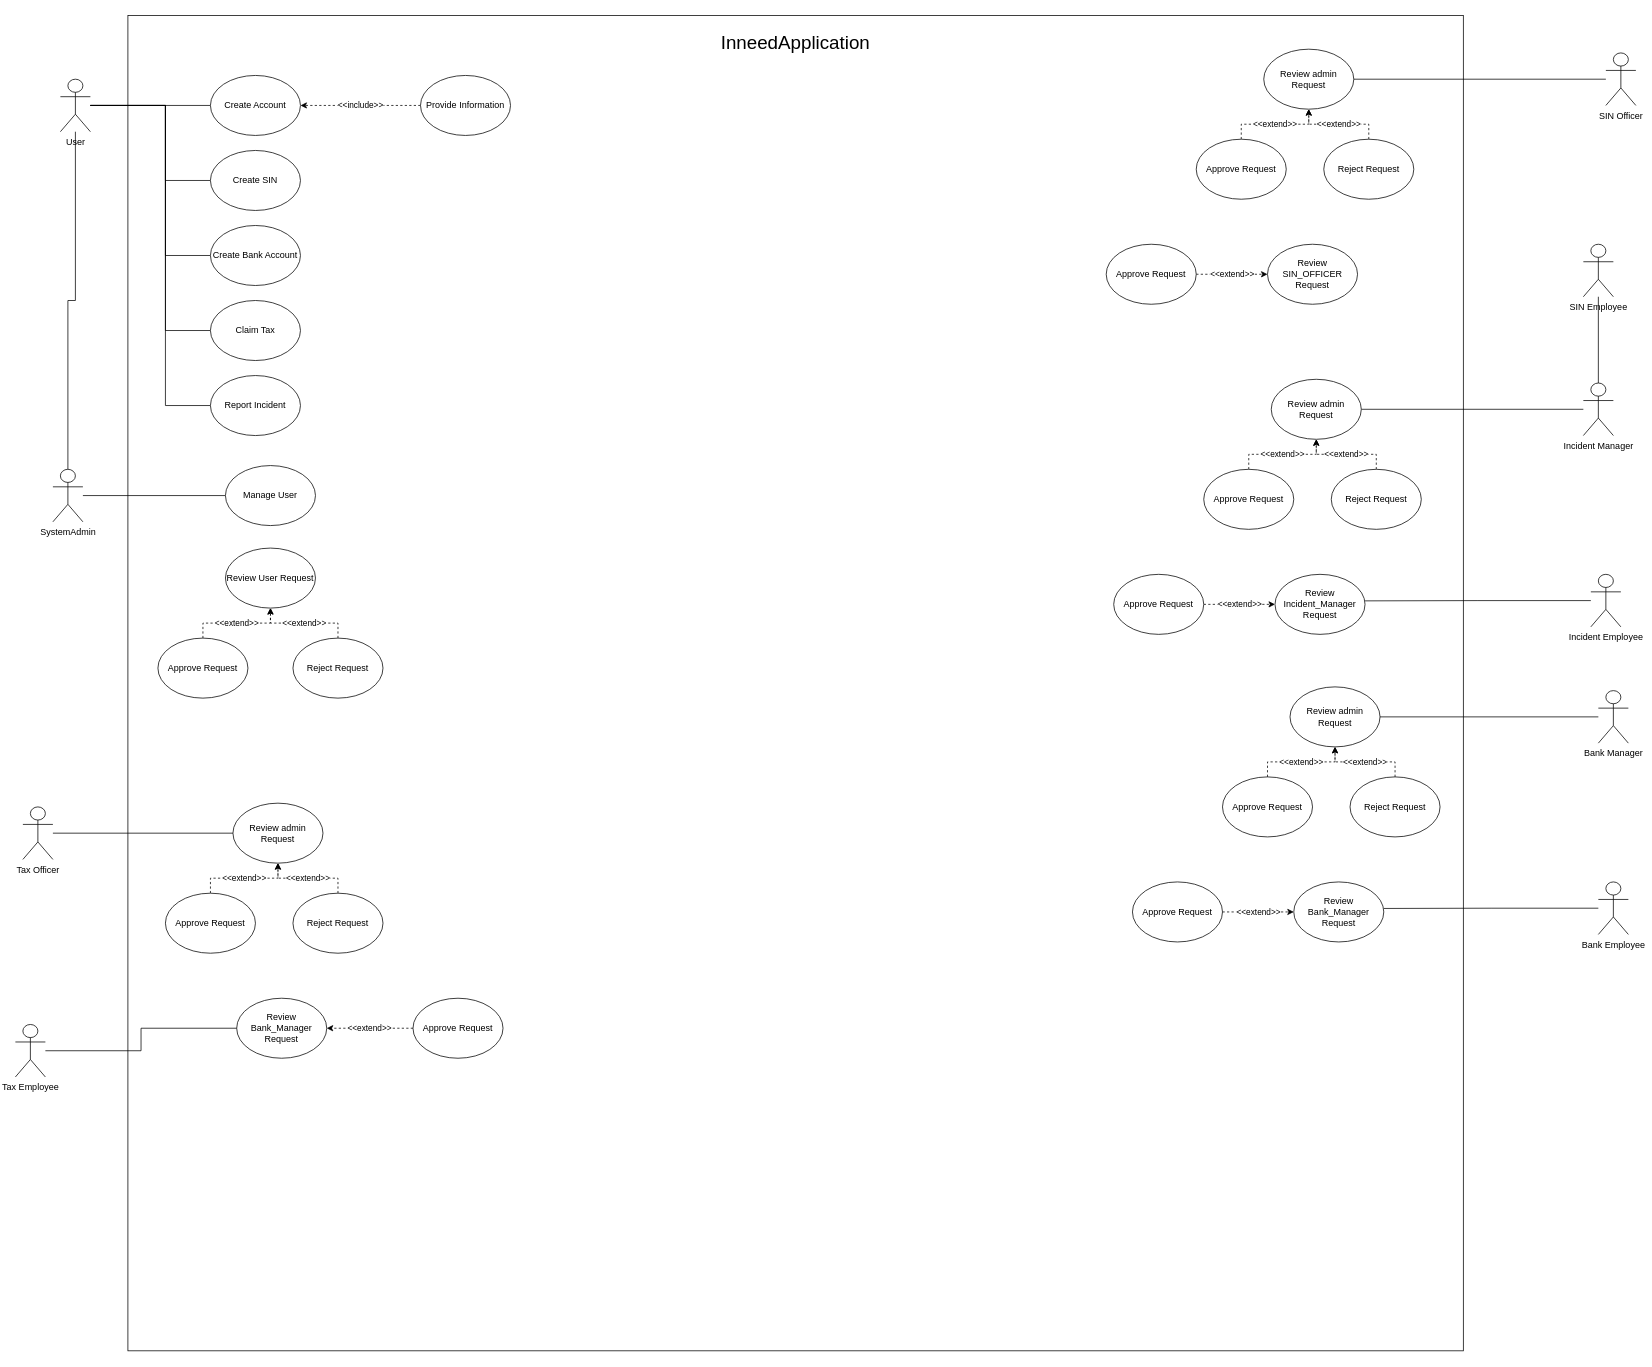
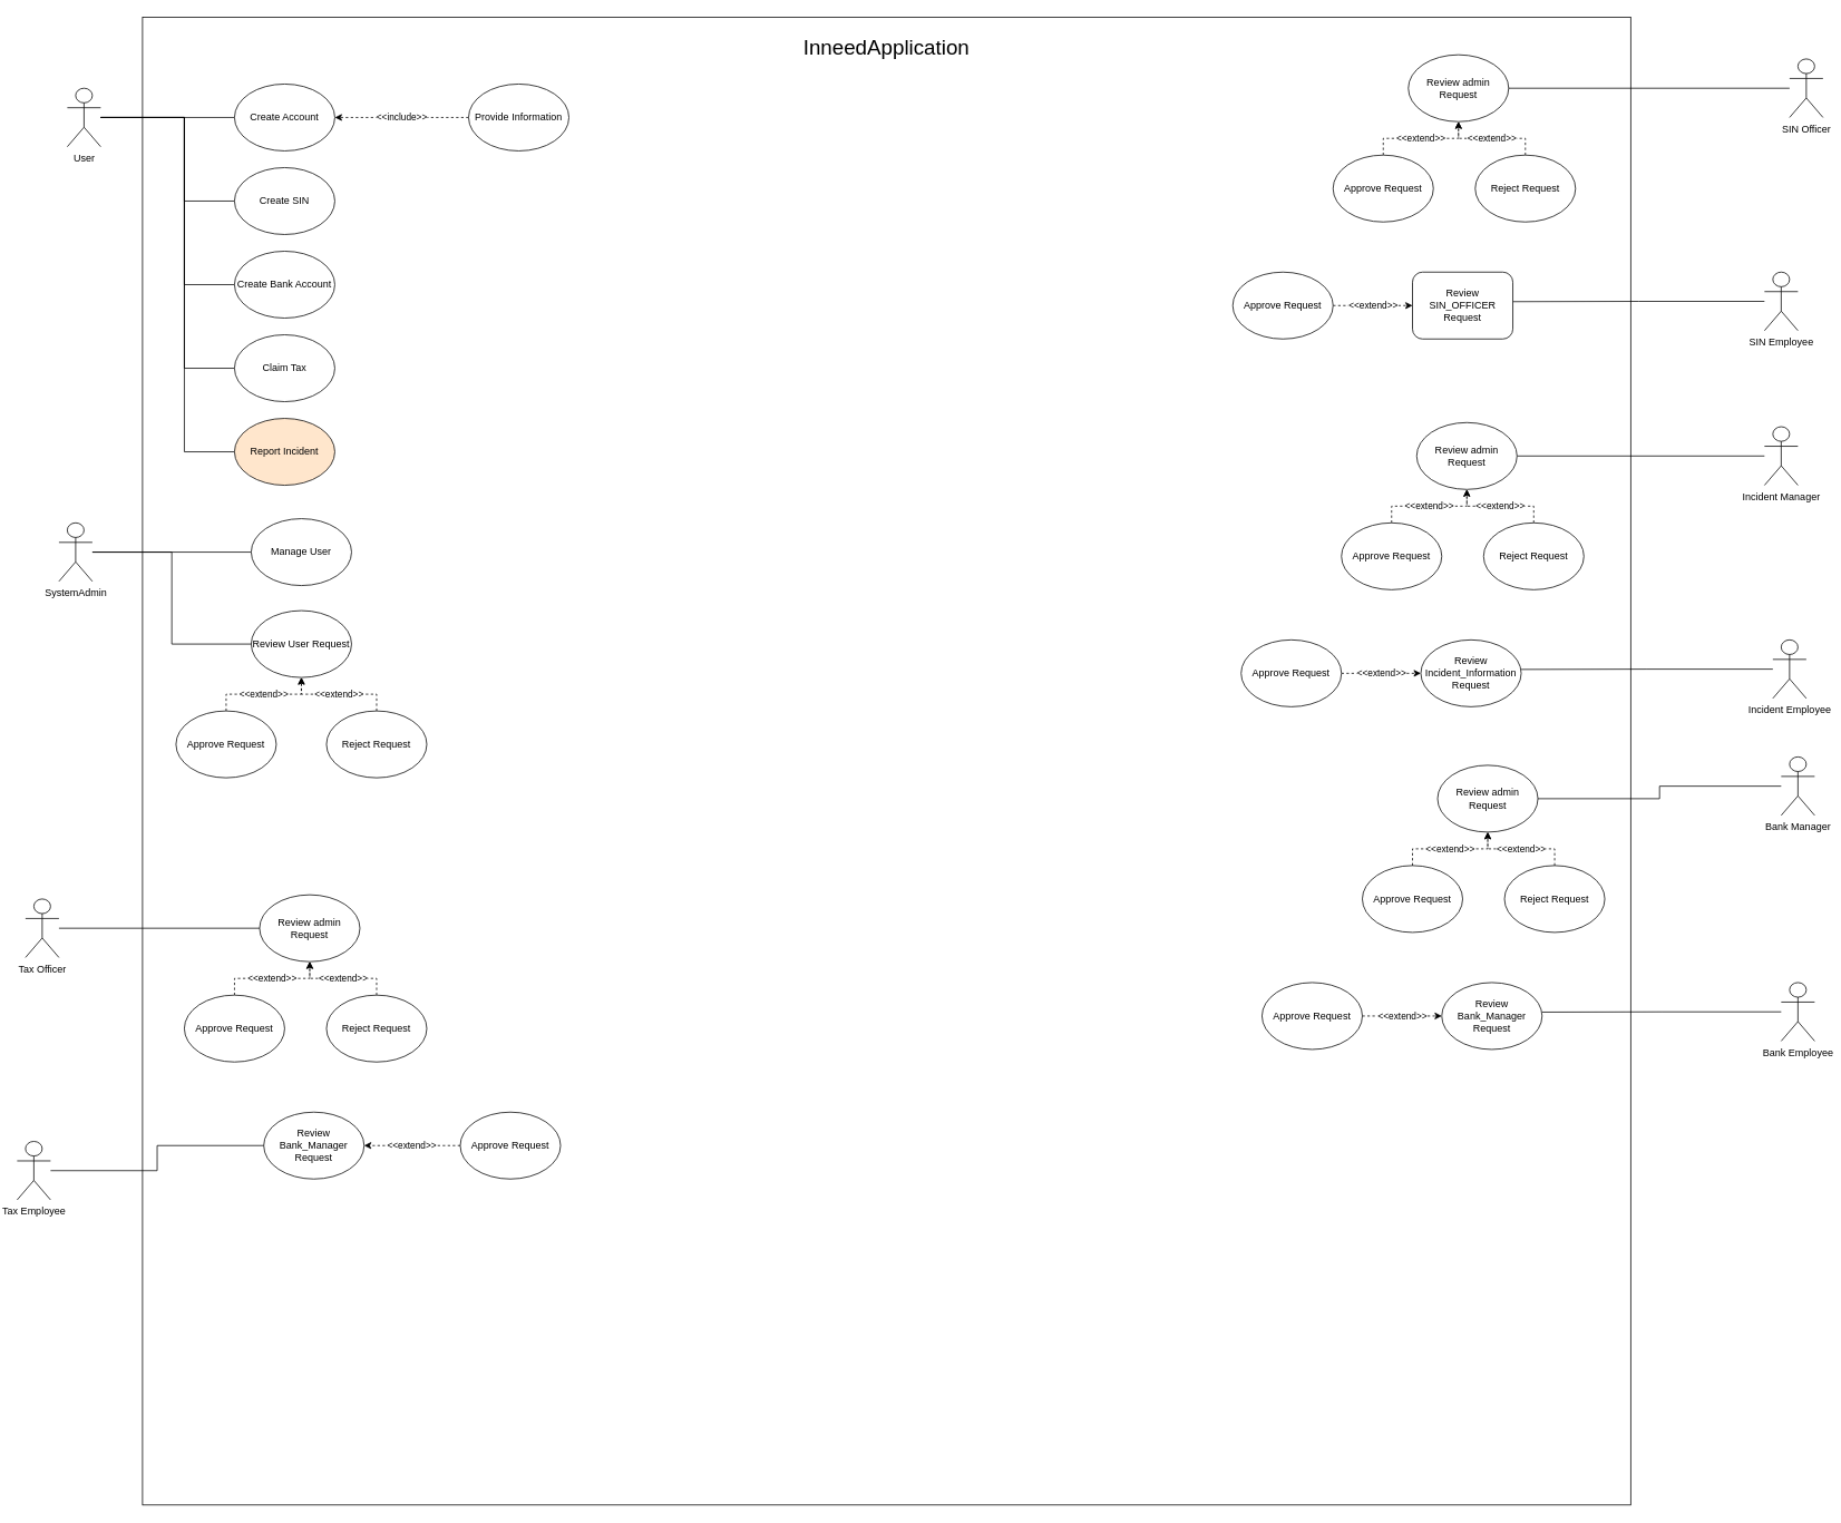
- <mxCell id="34" value="Review SIN_OFFICER Request" style="ellipse;whiteSpace=wrap;html=1;" vertex="1" parent="1"><mxGeometry x="1689" y="325" width="120" height="80" as="geometry" /></mxCell>
+ <mxCell id="34" value="Review SIN_OFFICER Request" style="whiteSpace=wrap;html=1;rounded=1;" vertex="1" parent="1"><mxGeometry x="1689" y="325" width="120" height="80" as="geometry" /></mxCell>
- <mxCell id="17" style="edgeStyle=orthogonalEdgeStyle;rounded=0;orthogonalLoop=1;jettySize=auto;html=1;endArrow=none;endFill=0;" edge="1" parent="1" source="18" target="8"><mxGeometry relative="1" as="geometry" /></mxCell>
+ <mxCell id="17" style="edgeStyle=orthogonalEdgeStyle;rounded=0;orthogonalLoop=1;jettySize=auto;html=1;entryX=0;entryY=0.5;entryDx=0;entryDy=0;endArrow=none;endFill=0;" edge="1" parent="1" source="18" target="20"><mxGeometry relative="1" as="geometry" /></mxCell>
- <mxCell id="32" style="edgeStyle=orthogonalEdgeStyle;rounded=0;orthogonalLoop=1;jettySize=auto;html=1;endArrow=none;endFill=0;" edge="1" parent="1" source="33" target="38"><mxGeometry relative="1" as="geometry" /></mxCell>
+ <mxCell id="32" style="edgeStyle=orthogonalEdgeStyle;rounded=0;orthogonalLoop=1;jettySize=auto;html=1;entryX=1;entryY=0.442;entryDx=0;entryDy=0;entryPerimeter=0;endArrow=none;endFill=0;" edge="1" parent="1" source="33" target="34"><mxGeometry relative="1" as="geometry" /></mxCell>
- <mxCell id="15" value="Report Incident" style="ellipse;whiteSpace=wrap;html=1;" vertex="1" parent="1"><mxGeometry x="280" y="500" width="120" height="80" as="geometry" /></mxCell>
+ <mxCell id="15" value="Report Incident" style="ellipse;whiteSpace=wrap;html=1;fillColor=#ffe6cc;" vertex="1" parent="1"><mxGeometry x="280" y="500" width="120" height="80" as="geometry" /></mxCell>
- <mxCell id="46" value="Review Incident_Manager Request" style="ellipse;whiteSpace=wrap;html=1;" vertex="1" parent="1"><mxGeometry x="1699" y="765" width="120" height="80" as="geometry" /></mxCell>
+ <mxCell id="46" value="Review Incident_Information Request" style="ellipse;whiteSpace=wrap;html=1;" vertex="1" parent="1"><mxGeometry x="1699" y="765" width="120" height="80" as="geometry" /></mxCell>
- <mxCell id="50" value="Bank Manager" style="shape=umlActor;verticalLabelPosition=bottom;verticalAlign=top;html=1;outlineConnect=0;" vertex="1" parent="1"><mxGeometry x="2130" y="920" width="40" height="70" as="geometry" /></mxCell>
+ <mxCell id="50" value="Bank Manager" style="shape=umlActor;verticalLabelPosition=bottom;verticalAlign=top;html=1;outlineConnect=0;" vertex="1" parent="1"><mxGeometry x="2130" y="905" width="40" height="70" as="geometry" /></mxCell>
